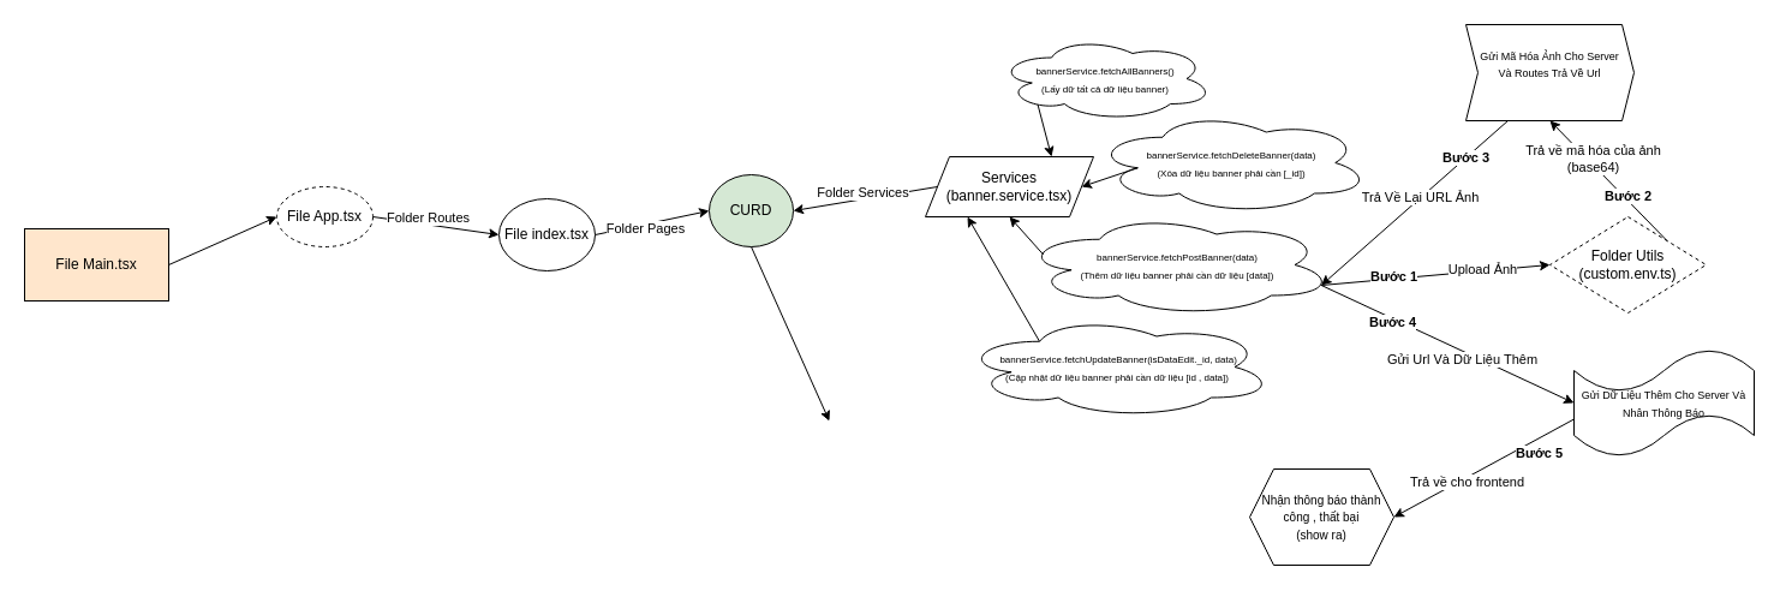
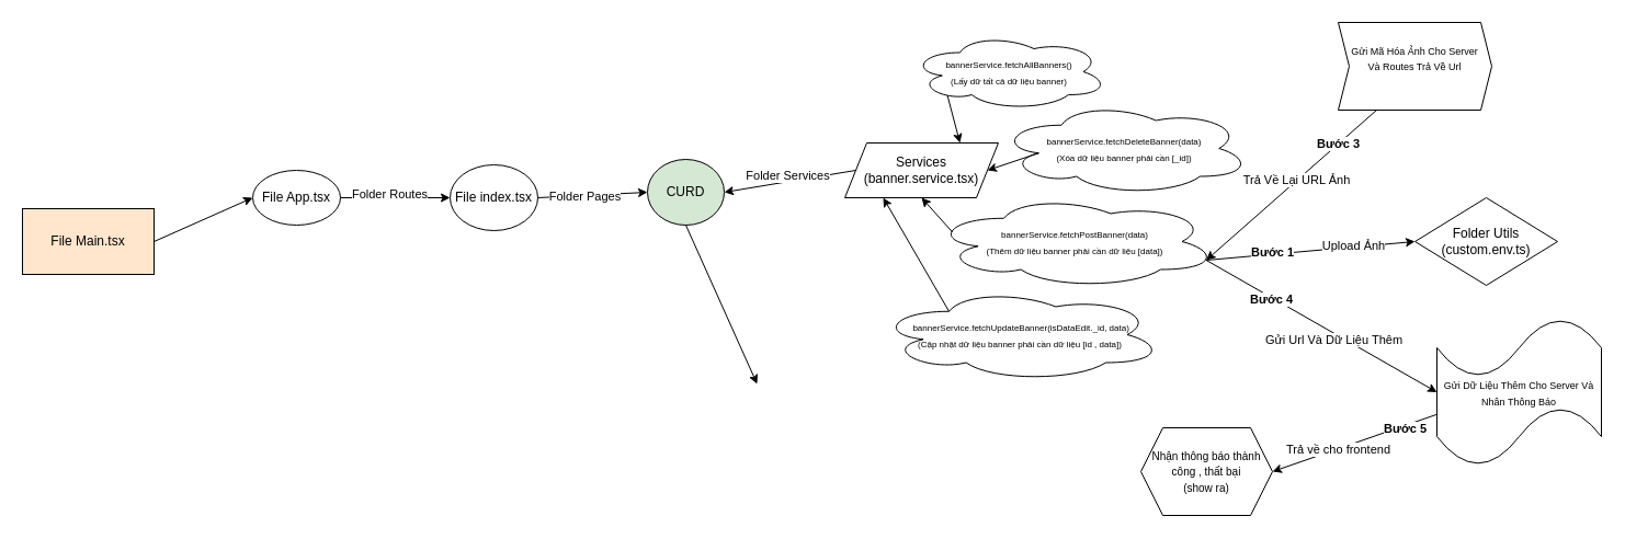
- <mxCell id="26" value="" style="endArrow=classic;html=1;rounded=0;exitX=1;exitY=0;exitDx=0;exitDy=0;entryX=0.5;entryY=1;entryDx=0;entryDy=0;" edge="1" parent="1" source="25" target="29"><mxGeometry width="50" height="50" relative="1" as="geometry"><mxPoint x="1130" y="200" as="sourcePoint" /><mxPoint x="1470" y="220" as="targetPoint" /></mxGeometry></mxCell>
- <mxCell id="27" value="Trả về mã hóa của ảnh&lt;br&gt;(base64)" style="edgeLabel;html=1;align=center;verticalAlign=middle;resizable=0;points=[];" vertex="1" connectable="0" parent="26"><mxGeometry x="0.001" y="-5" relative="1" as="geometry"><mxPoint x="-17" y="-15" as="offset" /></mxGeometry></mxCell>
- <mxCell id="28" value="&lt;b&gt;Bước 2&lt;/b&gt;" style="edgeLabel;html=1;align=center;verticalAlign=middle;resizable=0;points=[];" vertex="1" connectable="0" parent="26"><mxGeometry x="-0.32" relative="1" as="geometry"><mxPoint y="-4" as="offset" /></mxGeometry></mxCell>
- <mxCell id="4" value="File App.tsx" style="ellipse;whiteSpace=wrap;html=1;dashed=1;" vertex="1" parent="1"><mxGeometry x="230" y="155" width="80" height="50" as="geometry" /></mxCell>
+ <mxCell id="4" value="File App.tsx" style="ellipse;whiteSpace=wrap;html=1;" vertex="1" parent="1"><mxGeometry x="230" y="155" width="80" height="50" as="geometry" /></mxCell>
- <mxCell id="7" value="File index.tsx" style="ellipse;whiteSpace=wrap;html=1;" vertex="1" parent="1"><mxGeometry x="415" y="165" width="80" height="60" as="geometry" /></mxCell>
+ <mxCell id="7" value="File index.tsx" style="ellipse;whiteSpace=wrap;html=1;" vertex="1" parent="1"><mxGeometry x="410" y="150" width="80" height="60" as="geometry" /></mxCell>
- <mxCell id="25" value="Folder Utils&lt;br&gt;(custom.env.ts)" style="rhombus;whiteSpace=wrap;html=1;dashed=1;" vertex="1" parent="1"><mxGeometry x="1290" y="180" width="130" height="80" as="geometry" /></mxCell>
+ <mxCell id="25" value="Folder Utils&lt;br&gt;(custom.env.ts)" style="rhombus;whiteSpace=wrap;html=1;" vertex="1" parent="1"><mxGeometry x="1290" y="180" width="130" height="80" as="geometry" /></mxCell>
- <mxCell id="30" value="&lt;font style=&quot;font-size: 9px;&quot;&gt;Gửi Dữ Liệu Thêm Cho Server Và Nhân Thông Báo&lt;/font&gt;" style="shape=tape;whiteSpace=wrap;html=1;" vertex="1" parent="1"><mxGeometry x="1310" y="290" width="150" height="90" as="geometry" /></mxCell>
+ <mxCell id="30" value="&lt;font style=&quot;font-size: 9px;&quot;&gt;Gửi Dữ Liệu Thêm Cho Server Và Nhân Thông Báo&lt;/font&gt;" style="shape=tape;whiteSpace=wrap;html=1;" vertex="1" parent="1"><mxGeometry x="1310" y="290" width="150" height="135" as="geometry" /></mxCell>
